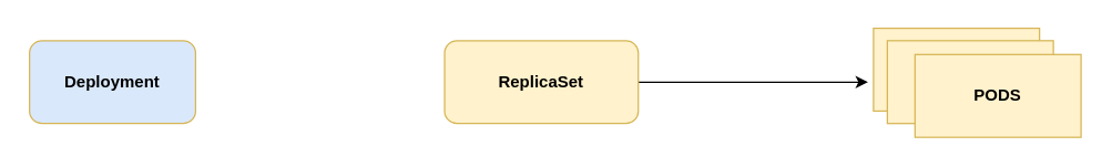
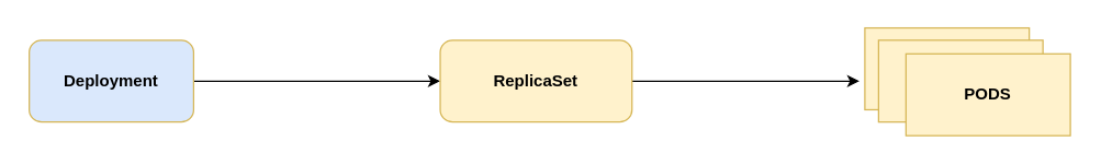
+ <mxCell id="2" value="" style="edgeStyle=orthogonalEdgeStyle;rounded=0;orthogonalLoop=1;jettySize=auto;html=1;" edge="1" parent="1" source="3" target="5"><mxGeometry relative="1" as="geometry" /></mxCell>
